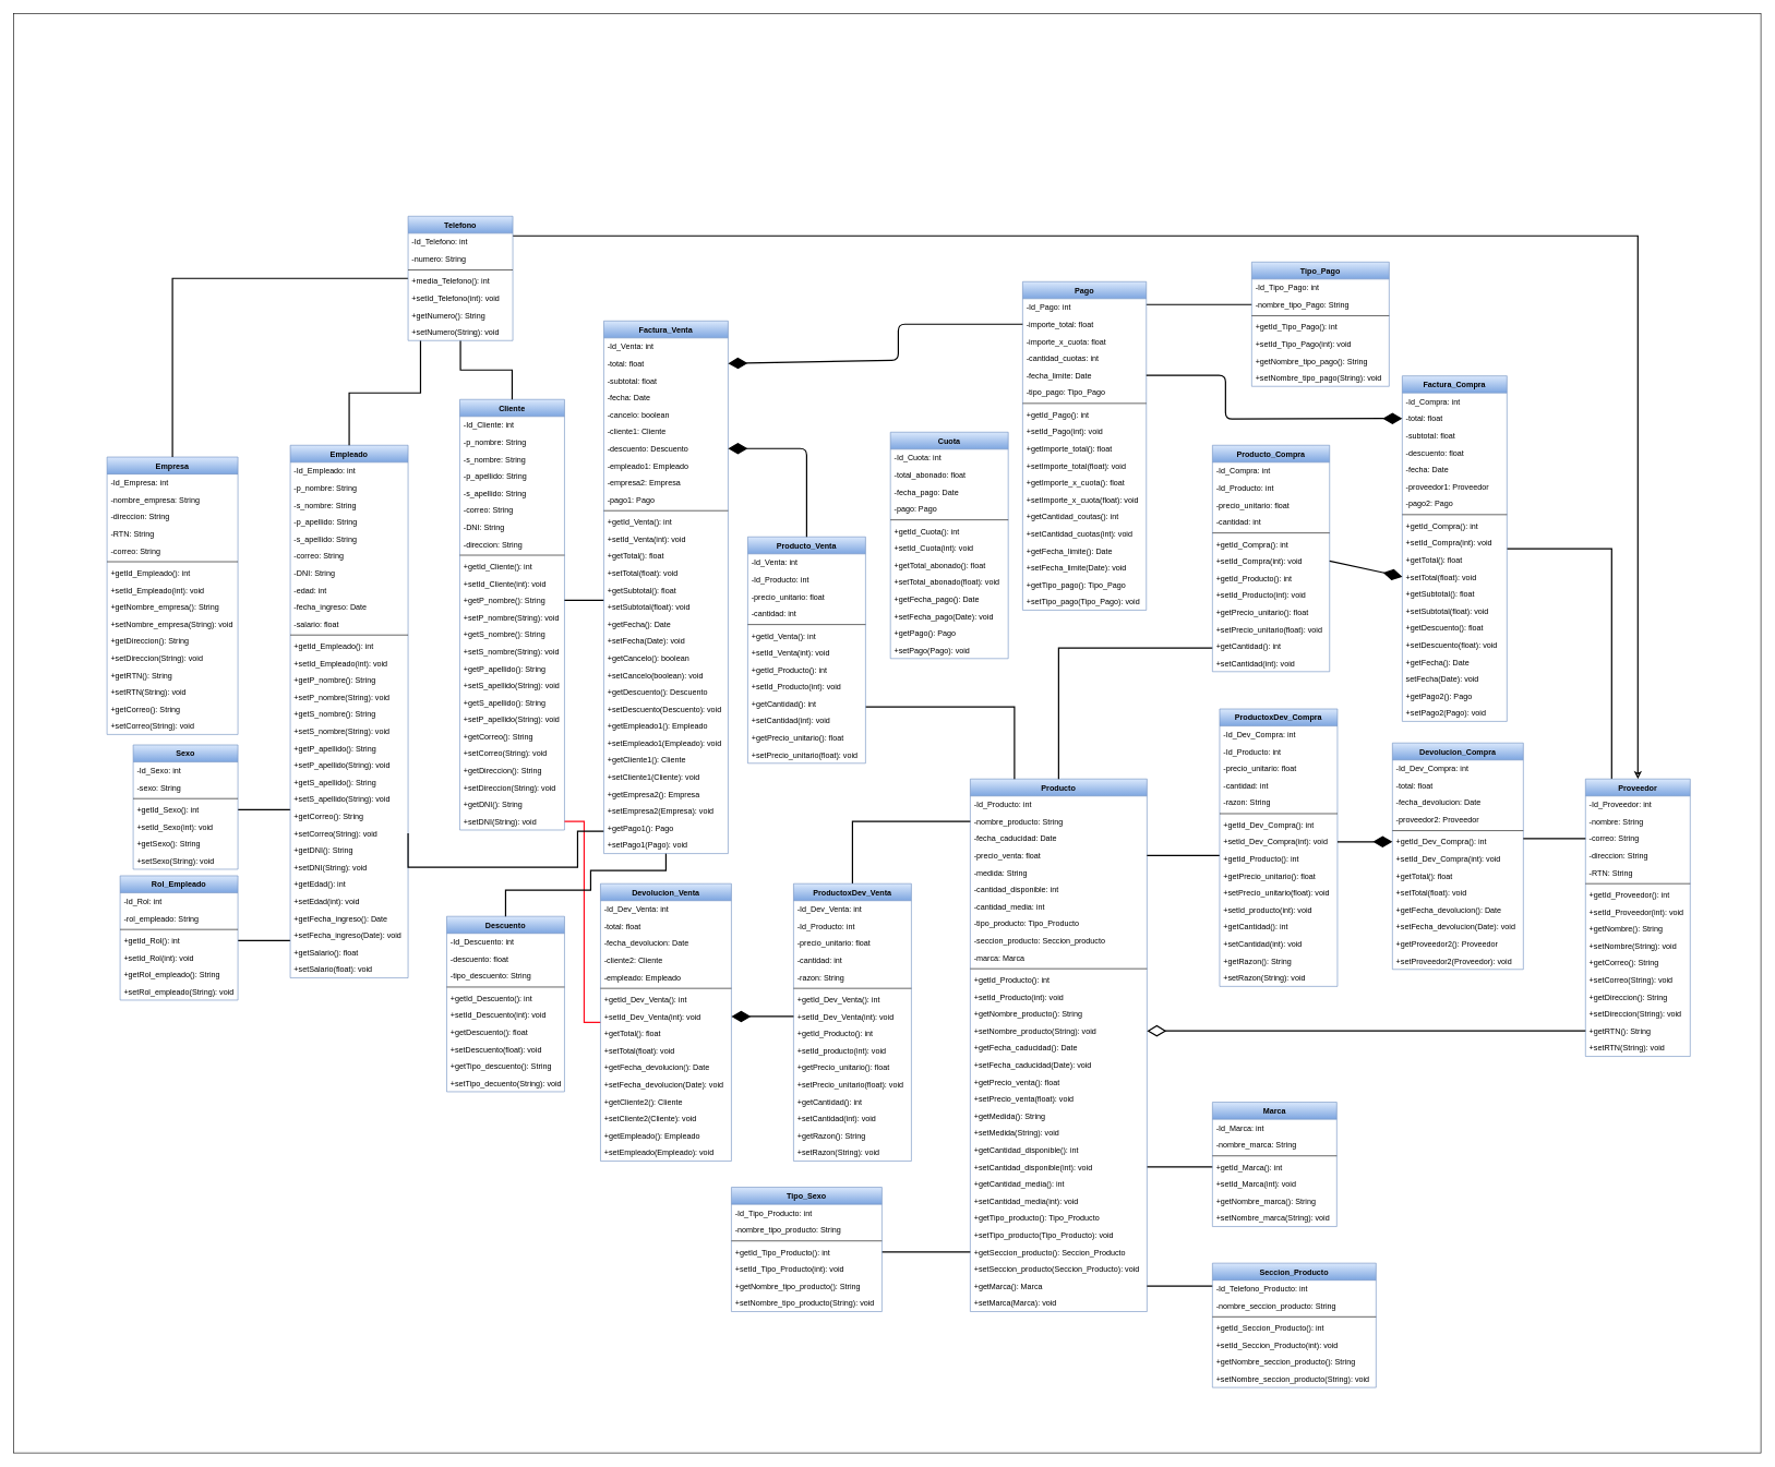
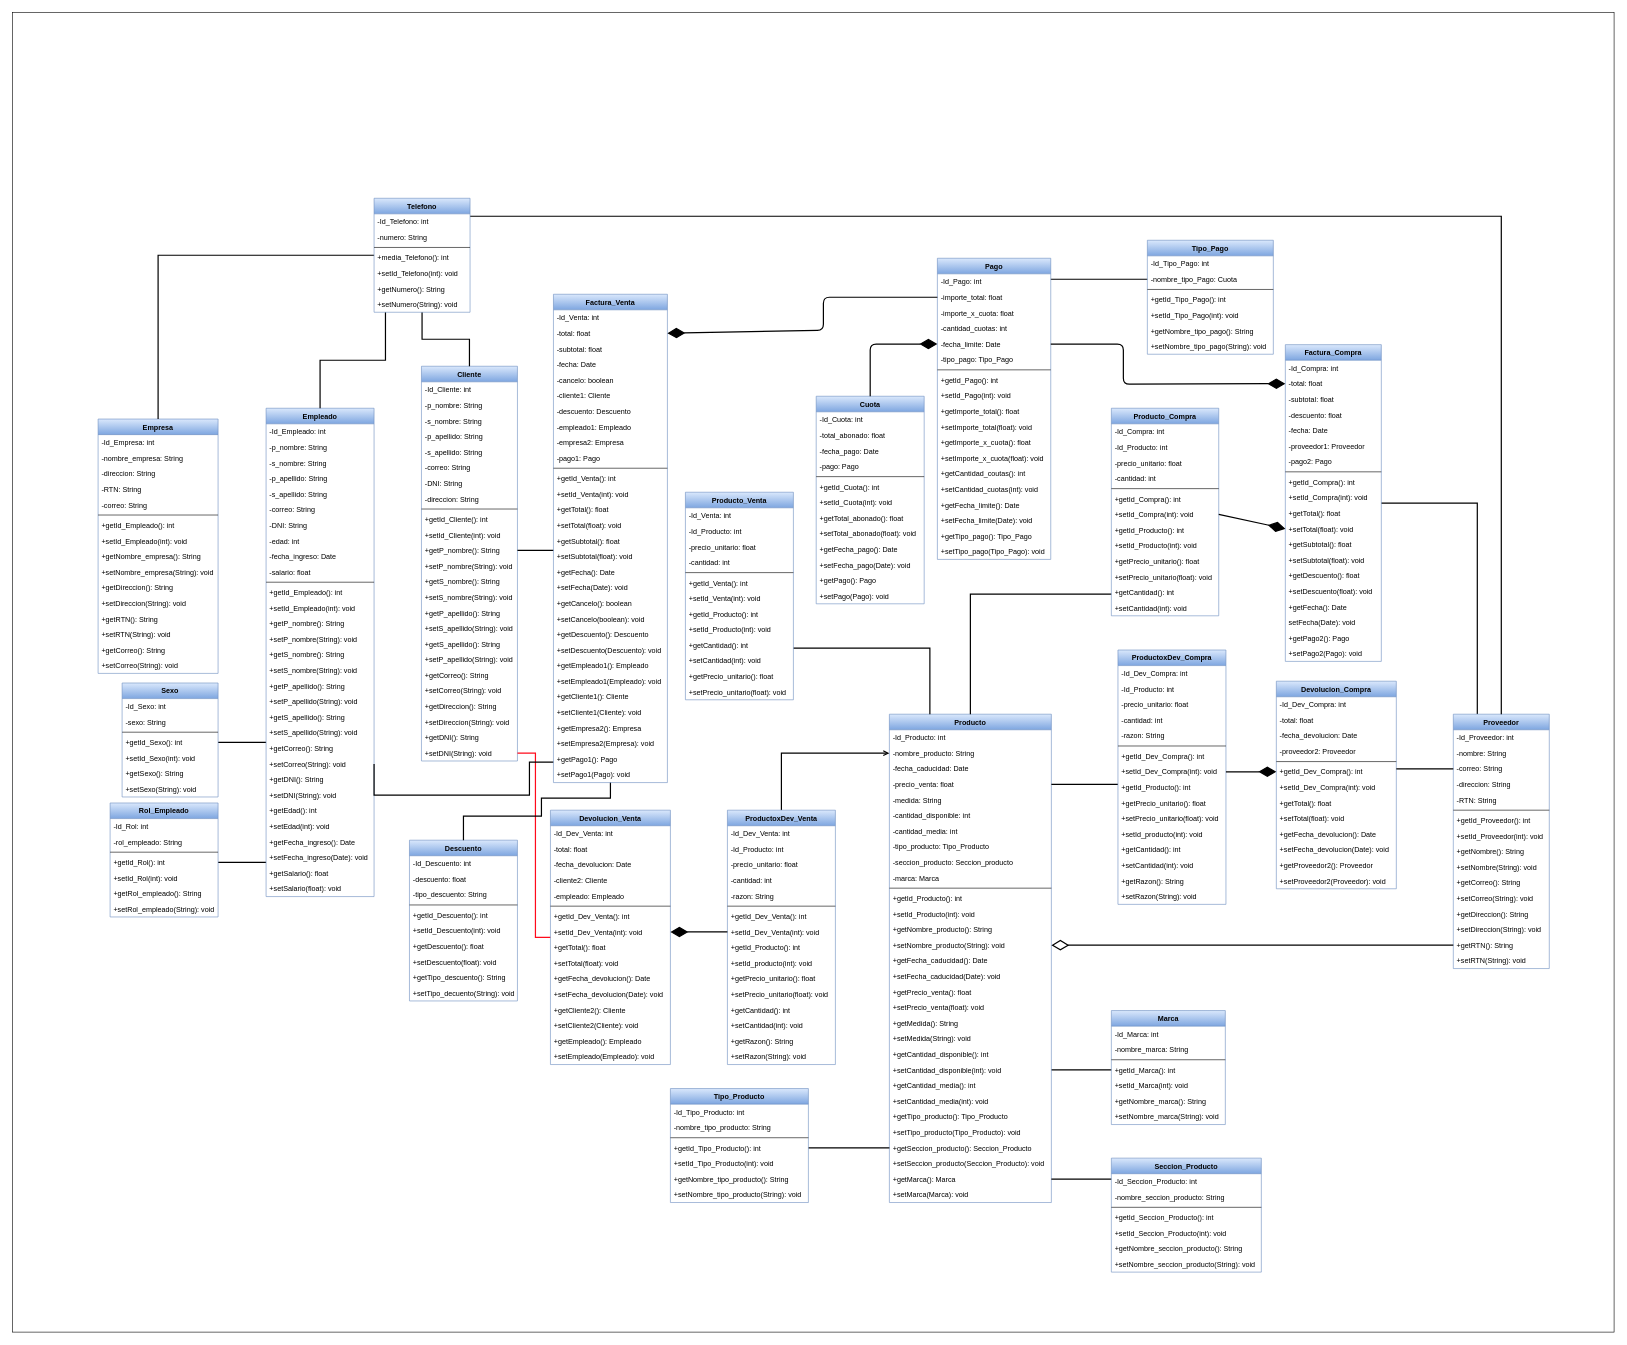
- <mxCell id="321" value="-nombre_tipo_Pago: String" style="text;strokeColor=none;fillColor=none;align=left;verticalAlign=top;spacingLeft=4;spacingRight=4;overflow=hidden;rotatable=0;points=[[0,0.5],[1,0.5]];portConstraint=eastwest;" parent="319" vertex="1"><mxGeometry y="52" width="210" height="26" as="geometry" /></mxCell>
+ <mxCell id="321" value="-nombre_tipo_Pago: Cuota" style="text;strokeColor=none;fillColor=none;align=left;verticalAlign=top;spacingLeft=4;spacingRight=4;overflow=hidden;rotatable=0;points=[[0,0.5],[1,0.5]];portConstraint=eastwest;" parent="319" vertex="1"><mxGeometry y="52" width="210" height="26" as="geometry" /></mxCell>
+ <mxCell id="396" value="" style="endArrow=diamondThin;endFill=1;endSize=24;html=1;strokeWidth=2;fontSize=70;entryX=0;entryY=0.5;entryDx=0;entryDy=0;exitX=0.5;exitY=0;exitDx=0;exitDy=0;" parent="1" source="63" target="209" edge="1"><mxGeometry width="160" relative="1" as="geometry"><mxPoint x="1322" y="740" as="sourcePoint" /><mxPoint x="1482" y="740" as="targetPoint" /><Array as="points"><mxPoint x="1450" y="573" /></Array></mxGeometry></mxCell>
- <mxCell id="394" value="" style="endArrow=diamondThin;endFill=1;endSize=24;html=1;strokeWidth=2;fontSize=70;entryX=1;entryY=0.5;entryDx=0;entryDy=0;exitX=0.5;exitY=0;exitDx=0;exitDy=0;" parent="1" source="328" target="130" edge="1"><mxGeometry width="160" relative="1" as="geometry"><mxPoint x="1262" y="740" as="sourcePoint" /><mxPoint x="1422" y="740" as="targetPoint" /><Array as="points"><mxPoint x="1232" y="685" /></Array></mxGeometry></mxCell>
- <mxCell id="298" style="edgeStyle=orthogonalEdgeStyle;rounded=0;orthogonalLoop=1;jettySize=auto;html=1;entryX=0.5;entryY=0;entryDx=0;entryDy=0;endArrow=classic;endFill=0;strokeWidth=2;" parent="1" source="302" target="256" edge="1"><mxGeometry relative="1" as="geometry"><Array as="points"><mxPoint x="2502" y="360" /></Array></mxGeometry></mxCell>
+ <mxCell id="298" style="edgeStyle=orthogonalEdgeStyle;rounded=0;orthogonalLoop=1;jettySize=auto;html=1;entryX=0.5;entryY=0;entryDx=0;entryDy=0;endArrow=none;endFill=0;strokeWidth=2;" parent="1" source="302" target="256" edge="1"><mxGeometry relative="1" as="geometry"><Array as="points"><mxPoint x="2502" y="360" /></Array></mxGeometry></mxCell>
- <mxCell id="342" style="edgeStyle=orthogonalEdgeStyle;rounded=0;jumpSize=6;orthogonalLoop=1;jettySize=auto;html=1;entryX=0;entryY=0.5;entryDx=0;entryDy=0;startArrow=none;startFill=0;sourcePerimeterSpacing=0;endArrow=none;endFill=0;targetPerimeterSpacing=0;strokeWidth=2;fontSize=70;" parent="1" source="343" target="226" edge="1"><mxGeometry relative="1" as="geometry" /></mxCell>
+ <mxCell id="342" style="edgeStyle=orthogonalEdgeStyle;rounded=0;jumpSize=6;orthogonalLoop=1;jettySize=auto;html=1;entryX=0;entryY=0.5;entryDx=0;entryDy=0;startArrow=none;startFill=0;sourcePerimeterSpacing=0;endArrow=open;endFill=0;targetPerimeterSpacing=0;strokeWidth=2;fontSize=70;" parent="1" source="343" target="226" edge="1"><mxGeometry relative="1" as="geometry" /></mxCell>
- <mxCell id="311" value="Tipo_Sexo" style="swimlane;fontStyle=1;align=center;verticalAlign=top;childLayout=stackLayout;horizontal=1;startSize=26;horizontalStack=0;resizeParent=1;resizeParentMax=0;resizeLast=0;collapsible=1;marginBottom=0;gradientColor=#7ea6e0;fillColor=#dae8fc;strokeColor=#6c8ebf;" parent="1" vertex="1"><mxGeometry x="1117" y="1814" width="230" height="190" as="geometry"><mxRectangle x="1040" y="280" width="120" height="26" as="alternateBounds" /></mxGeometry></mxCell>
+ <mxCell id="311" value="Tipo_Producto" style="swimlane;fontStyle=1;align=center;verticalAlign=top;childLayout=stackLayout;horizontal=1;startSize=26;horizontalStack=0;resizeParent=1;resizeParentMax=0;resizeLast=0;collapsible=1;marginBottom=0;gradientColor=#7ea6e0;fillColor=#dae8fc;strokeColor=#6c8ebf;" parent="1" vertex="1"><mxGeometry x="1117" y="1814" width="230" height="190" as="geometry"><mxRectangle x="1040" y="280" width="120" height="26" as="alternateBounds" /></mxGeometry></mxCell>
- <mxCell id="283" value="-Id_Telefono_Producto: int" style="text;strokeColor=none;fillColor=none;align=left;verticalAlign=top;spacingLeft=4;spacingRight=4;overflow=hidden;rotatable=0;points=[[0,0.5],[1,0.5]];portConstraint=eastwest;" parent="282" vertex="1"><mxGeometry y="26" width="250" height="26" as="geometry" /></mxCell>
+ <mxCell id="283" value="-Id_Seccion_Producto: int" style="text;strokeColor=none;fillColor=none;align=left;verticalAlign=top;spacingLeft=4;spacingRight=4;overflow=hidden;rotatable=0;points=[[0,0.5],[1,0.5]];portConstraint=eastwest;" parent="282" vertex="1"><mxGeometry y="26" width="250" height="26" as="geometry" /></mxCell>
